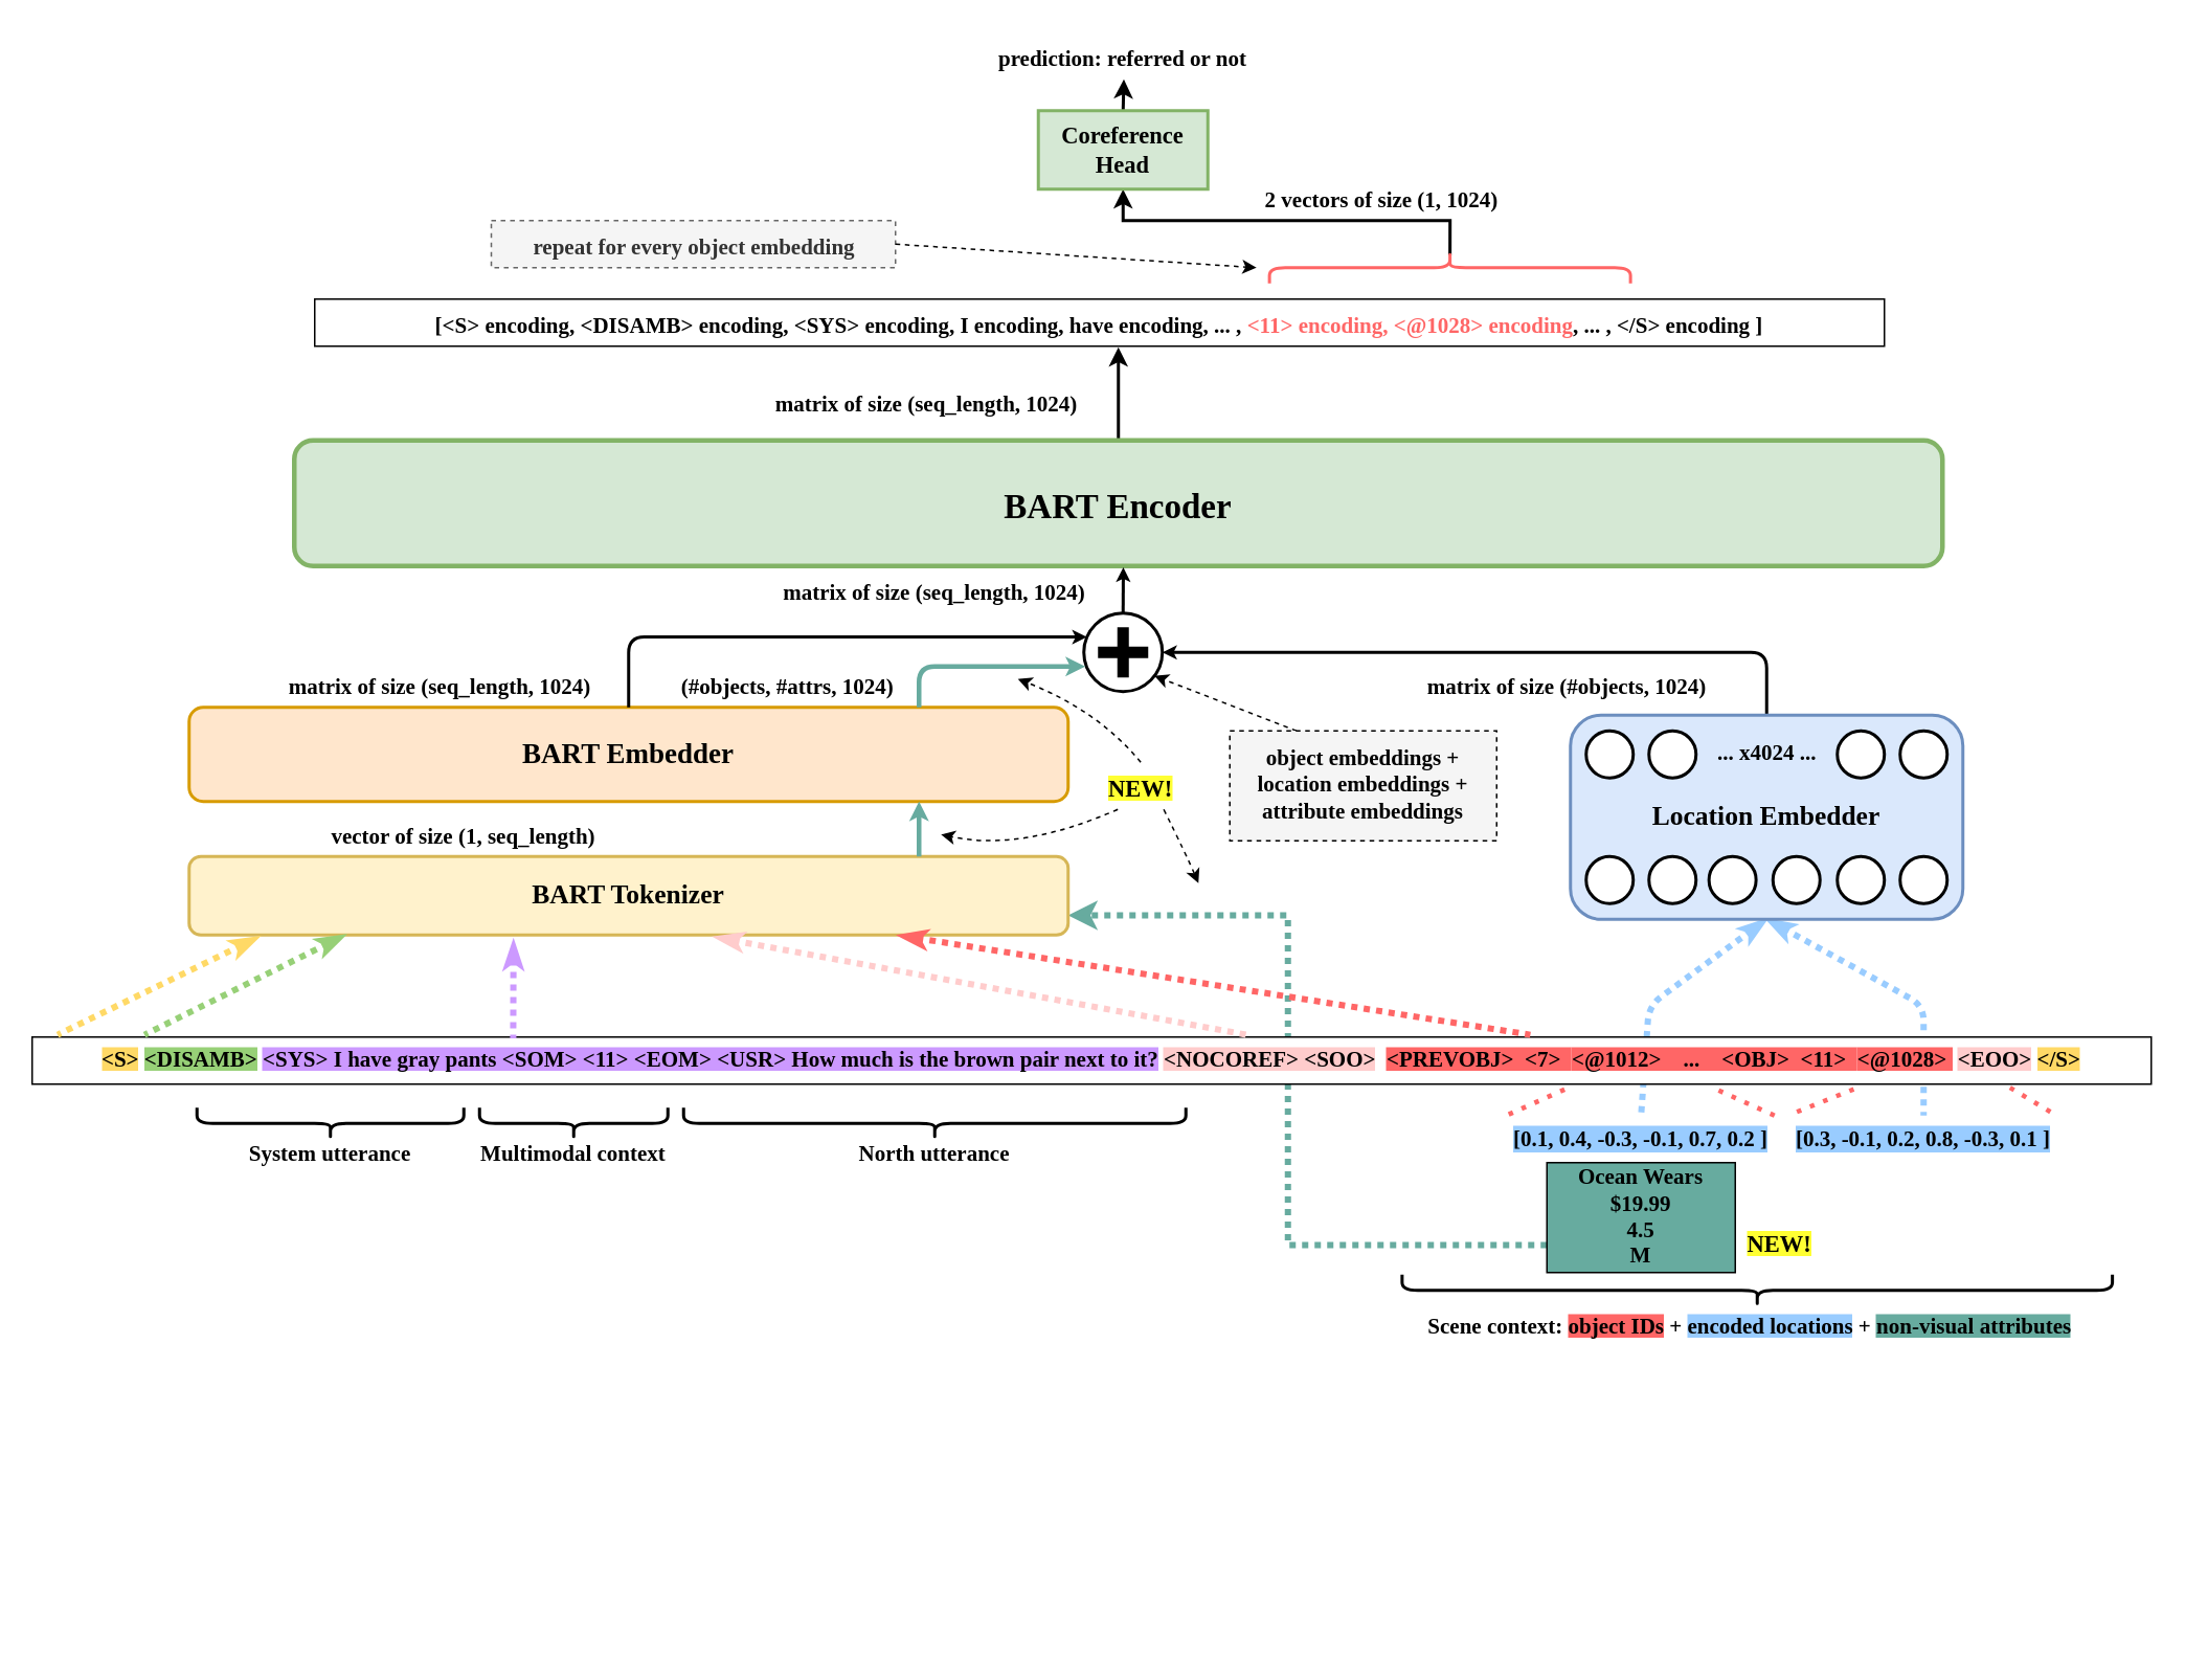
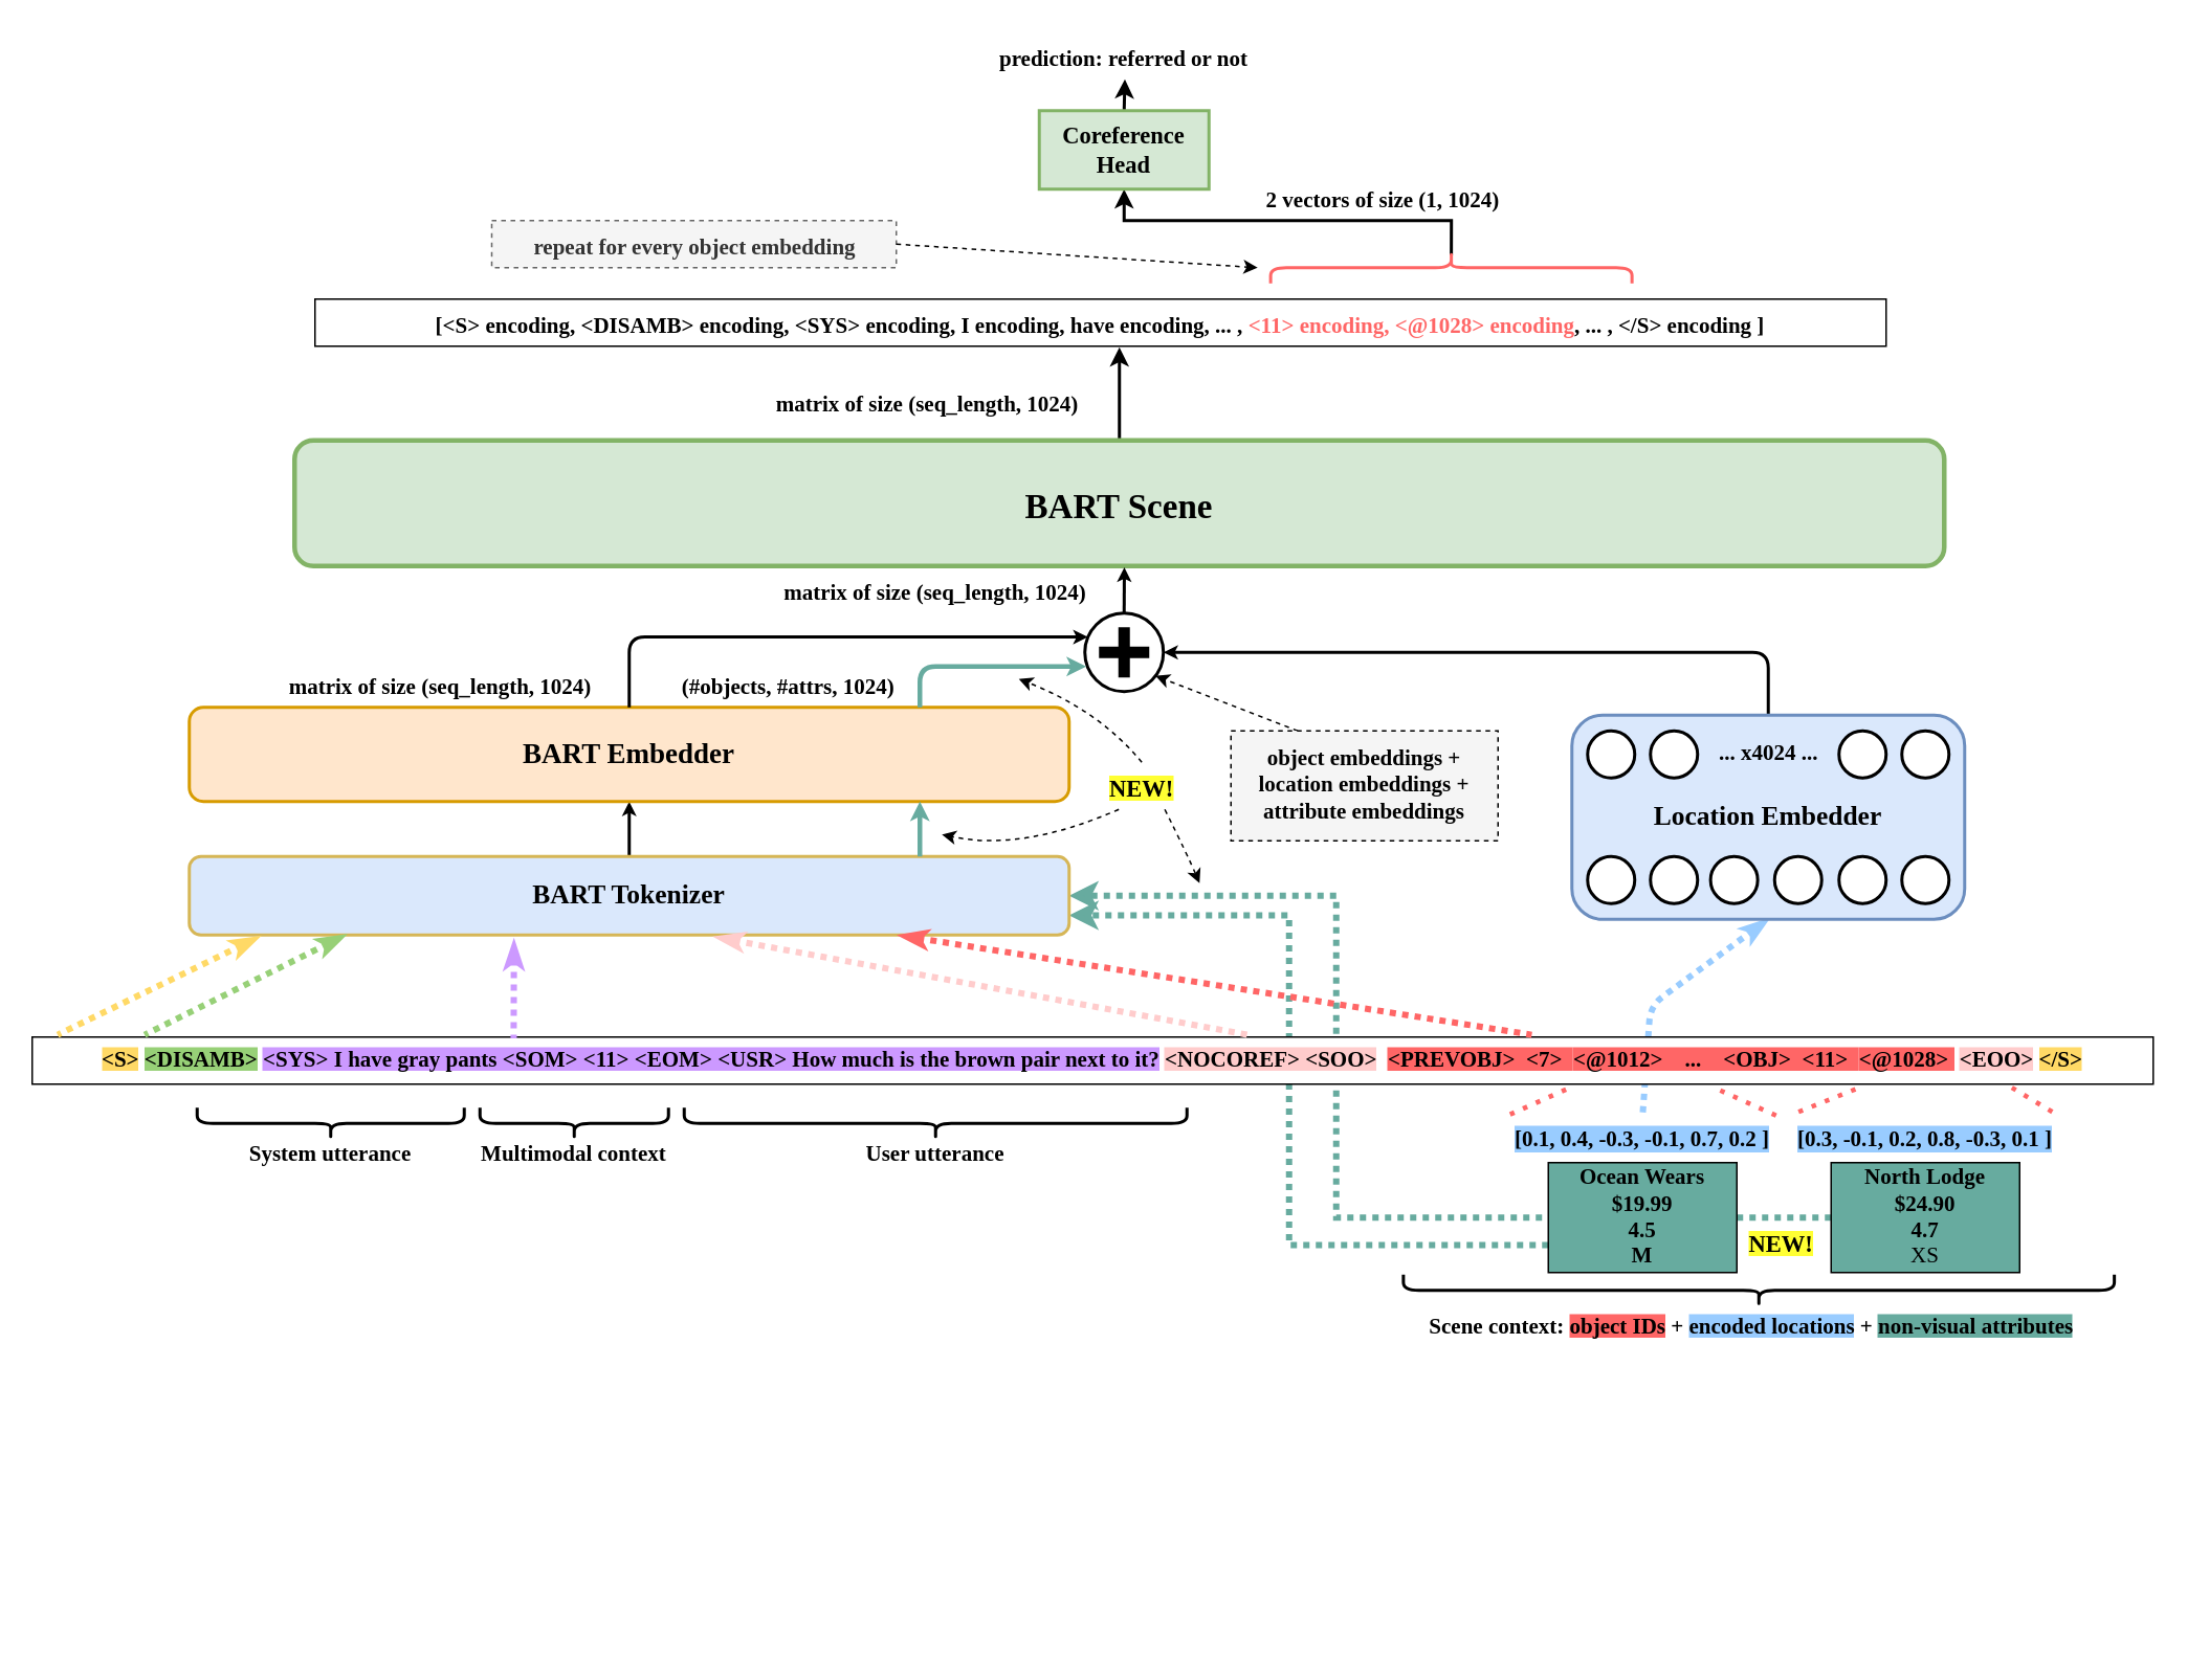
- <mxCell id="26" value="&lt;h1&gt;&lt;b&gt;&lt;font style=&quot;font-size: 22px;&quot;&gt;BART Encoder&lt;/font&gt;&lt;/b&gt;&lt;/h1&gt;" style="rounded=1;whiteSpace=wrap;html=1;labelBackgroundColor=none;fontFamily=Montserrat;fontSource=https%3A%2F%2Ffonts.googleapis.com%2Fcss%3Ffamily%3DMontserrat;fontSize=14;strokeWidth=3;fillColor=#d5e8d4;strokeColor=#82b366;" parent="1" vertex="1"><mxGeometry x="187" y="280" width="1050" height="80" as="geometry" /></mxCell>
+ <mxCell id="26" value="&lt;h1&gt;&lt;b&gt;&lt;font style=&quot;font-size: 22px;&quot;&gt;BART Scene&lt;/font&gt;&lt;/b&gt;&lt;/h1&gt;" style="rounded=1;whiteSpace=wrap;html=1;labelBackgroundColor=none;fontFamily=Montserrat;fontSource=https%3A%2F%2Ffonts.googleapis.com%2Fcss%3Ffamily%3DMontserrat;fontSize=14;strokeWidth=3;fillColor=#d5e8d4;strokeColor=#82b366;" parent="1" vertex="1"><mxGeometry x="187" y="280" width="1050" height="80" as="geometry" /></mxCell>
- <mxCell id="50" value="&lt;font style=&quot;font-size: 14px;&quot;&gt;&lt;b&gt;matrix of size (#objects, 1024)&lt;/b&gt;&lt;/font&gt;" style="text;html=1;strokeColor=none;fillColor=none;align=center;verticalAlign=middle;whiteSpace=wrap;rounded=0;shadow=0;labelBackgroundColor=none;fontFamily=Montserrat;fontSource=https%3A%2F%2Ffonts.googleapis.com%2Fcss%3Ffamily%3DMontserrat;fontSize=22;fontColor=#000000;" parent="1" vertex="1"><mxGeometry x="878.25" y="420" width="240" height="30" as="geometry" /></mxCell>
- <mxCell id="48" value="&lt;font style=&quot;font-size: 14px;&quot;&gt;&lt;b&gt;vector of size (1, seq_length)&lt;/b&gt;&lt;/font&gt;" style="text;html=1;strokeColor=none;fillColor=none;align=center;verticalAlign=middle;whiteSpace=wrap;rounded=0;shadow=0;labelBackgroundColor=none;fontFamily=Montserrat;fontSource=https%3A%2F%2Ffonts.googleapis.com%2Fcss%3Ffamily%3DMontserrat;fontSize=22;fontColor=#000000;" parent="1" vertex="1"><mxGeometry x="195" y="515" width="200" height="30" as="geometry" /></mxCell>
+ <mxCell id="22" style="edgeStyle=orthogonalEdgeStyle;rounded=1;orthogonalLoop=1;jettySize=auto;html=1;exitX=0.5;exitY=0;exitDx=0;exitDy=0;entryX=0.5;entryY=1;entryDx=0;entryDy=0;fontFamily=Montserrat;fontSource=https%3A%2F%2Ffonts.googleapis.com%2Fcss%3Ffamily%3DMontserrat;fontSize=16;fontColor=#000000;startArrow=none;startFill=0;strokeColor=#000000;strokeWidth=2;endArrow=classic;endFill=1;endSize=3;startSize=5;" parent="1" source="23" target="24" edge="1"><mxGeometry relative="1" as="geometry" /></mxCell>
- <mxCell id="23" value="&lt;b&gt;&lt;font style=&quot;font-size: 17px;&quot;&gt;BART Tokenizer&lt;/font&gt;&lt;/b&gt;" style="rounded=1;whiteSpace=wrap;html=1;labelBackgroundColor=none;fontFamily=Montserrat;fontSource=https%3A%2F%2Ffonts.googleapis.com%2Fcss%3Ffamily%3DMontserrat;fontSize=14;strokeWidth=2;fillColor=#fff2cc;strokeColor=#d6b656;" parent="1" vertex="1"><mxGeometry x="120" y="545" width="560" height="50" as="geometry" /></mxCell>
+ <mxCell id="23" value="&lt;b&gt;&lt;font style=&quot;font-size: 17px;&quot;&gt;BART Tokenizer&lt;/font&gt;&lt;/b&gt;" style="rounded=1;whiteSpace=wrap;html=1;labelBackgroundColor=none;fontFamily=Montserrat;fontSource=https%3A%2F%2Ffonts.googleapis.com%2Fcss%3Ffamily%3DMontserrat;fontSize=14;strokeWidth=2;fillColor=#dae8fc;strokeColor=#d6b656;" parent="1" vertex="1"><mxGeometry x="120" y="545" width="560" height="50" as="geometry" /></mxCell>
+ <mxCell id="2" style="edgeStyle=orthogonalEdgeStyle;rounded=0;orthogonalLoop=1;jettySize=auto;html=1;exitX=0;exitY=0.5;exitDx=0;exitDy=0;entryX=1;entryY=0.5;entryDx=0;entryDy=0;dashed=1;dashPattern=1 1;fontFamily=Montserrat;fontSource=https%3A%2F%2Ffonts.googleapis.com%2Fcss%3Ffamily%3DMontserrat;fontSize=14;strokeColor=#67AB9F;strokeWidth=4;" parent="1" source="64" target="23" edge="1"><mxGeometry relative="1" as="geometry"><Array as="points"><mxPoint x="850" y="775" /><mxPoint x="850" y="570" /></Array></mxGeometry></mxCell>
- <mxCell id="4" value="" style="endArrow=none;dashed=1;html=1;dashPattern=1 1;fontFamily=Montserrat;fontSource=https%3A%2F%2Ffonts.googleapis.com%2Fcss%3Ffamily%3DMontserrat;fontSize=14;fontColor=#000000;strokeColor=#99CCFF;strokeWidth=4;entryX=0.5;entryY=0;entryDx=0;entryDy=0;exitX=0.5;exitY=1;exitDx=0;exitDy=0;rounded=1;startArrow=classicThin;startFill=1;" parent="1" source="28" target="9" edge="1"><mxGeometry width="50" height="50" relative="1" as="geometry"><mxPoint x="1145" y="615" as="sourcePoint" /><mxPoint x="1055" y="720" as="targetPoint" /><Array as="points"><mxPoint x="1225" y="640" /></Array></mxGeometry></mxCell>
- <mxCell id="20" value="&lt;b&gt;North utterance&lt;/b&gt;" style="text;html=1;strokeColor=none;fillColor=none;align=center;verticalAlign=middle;whiteSpace=wrap;rounded=0;labelBackgroundColor=none;fontFamily=Montserrat;fontSource=https%3A%2F%2Ffonts.googleapis.com%2Fcss%3Ffamily%3DMontserrat;fontSize=14;" parent="1" vertex="1"><mxGeometry x="520" y="720" width="150" height="30" as="geometry" /></mxCell>
+ <mxCell id="20" value="&lt;b&gt;User utterance&lt;/b&gt;" style="text;html=1;strokeColor=none;fillColor=none;align=center;verticalAlign=middle;whiteSpace=wrap;rounded=0;labelBackgroundColor=none;fontFamily=Montserrat;fontSource=https%3A%2F%2Ffonts.googleapis.com%2Fcss%3Ffamily%3DMontserrat;fontSize=14;" parent="1" vertex="1"><mxGeometry x="520" y="720" width="150" height="30" as="geometry" /></mxCell>
+ <mxCell id="64" value="&lt;font style=&quot;font-size: 14px;&quot; data-font-src=&quot;https://fonts.googleapis.com/css?family=Montserrat&quot; face=&quot;Montserrat&quot;&gt;&lt;b&gt;North Lodge&lt;br&gt;$24.90&lt;br&gt;4.7&lt;br&gt;&lt;/b&gt;XS&lt;br&gt;&lt;/font&gt;" style="text;html=1;strokeColor=default;fillColor=#67AB9F;align=center;verticalAlign=middle;whiteSpace=wrap;rounded=0;labelBackgroundColor=none;" parent="1" vertex="1"><mxGeometry x="1165" y="740" width="120" height="70" as="geometry" /></mxCell>
